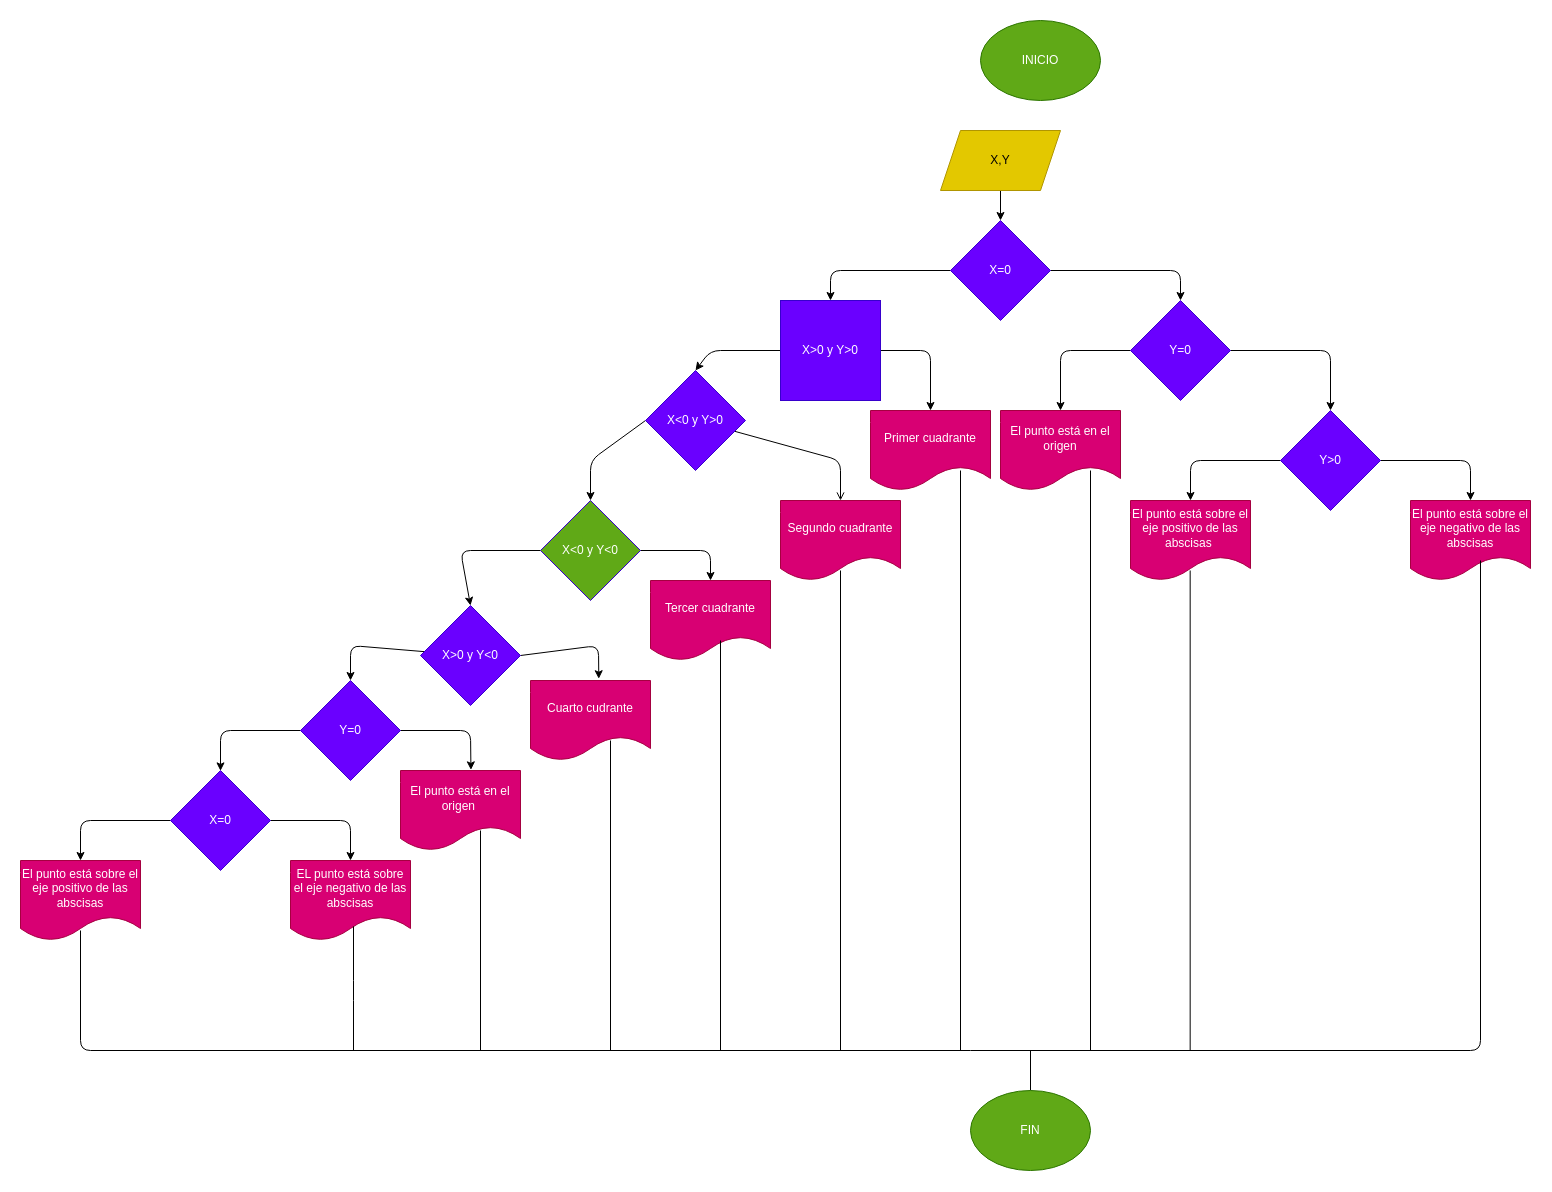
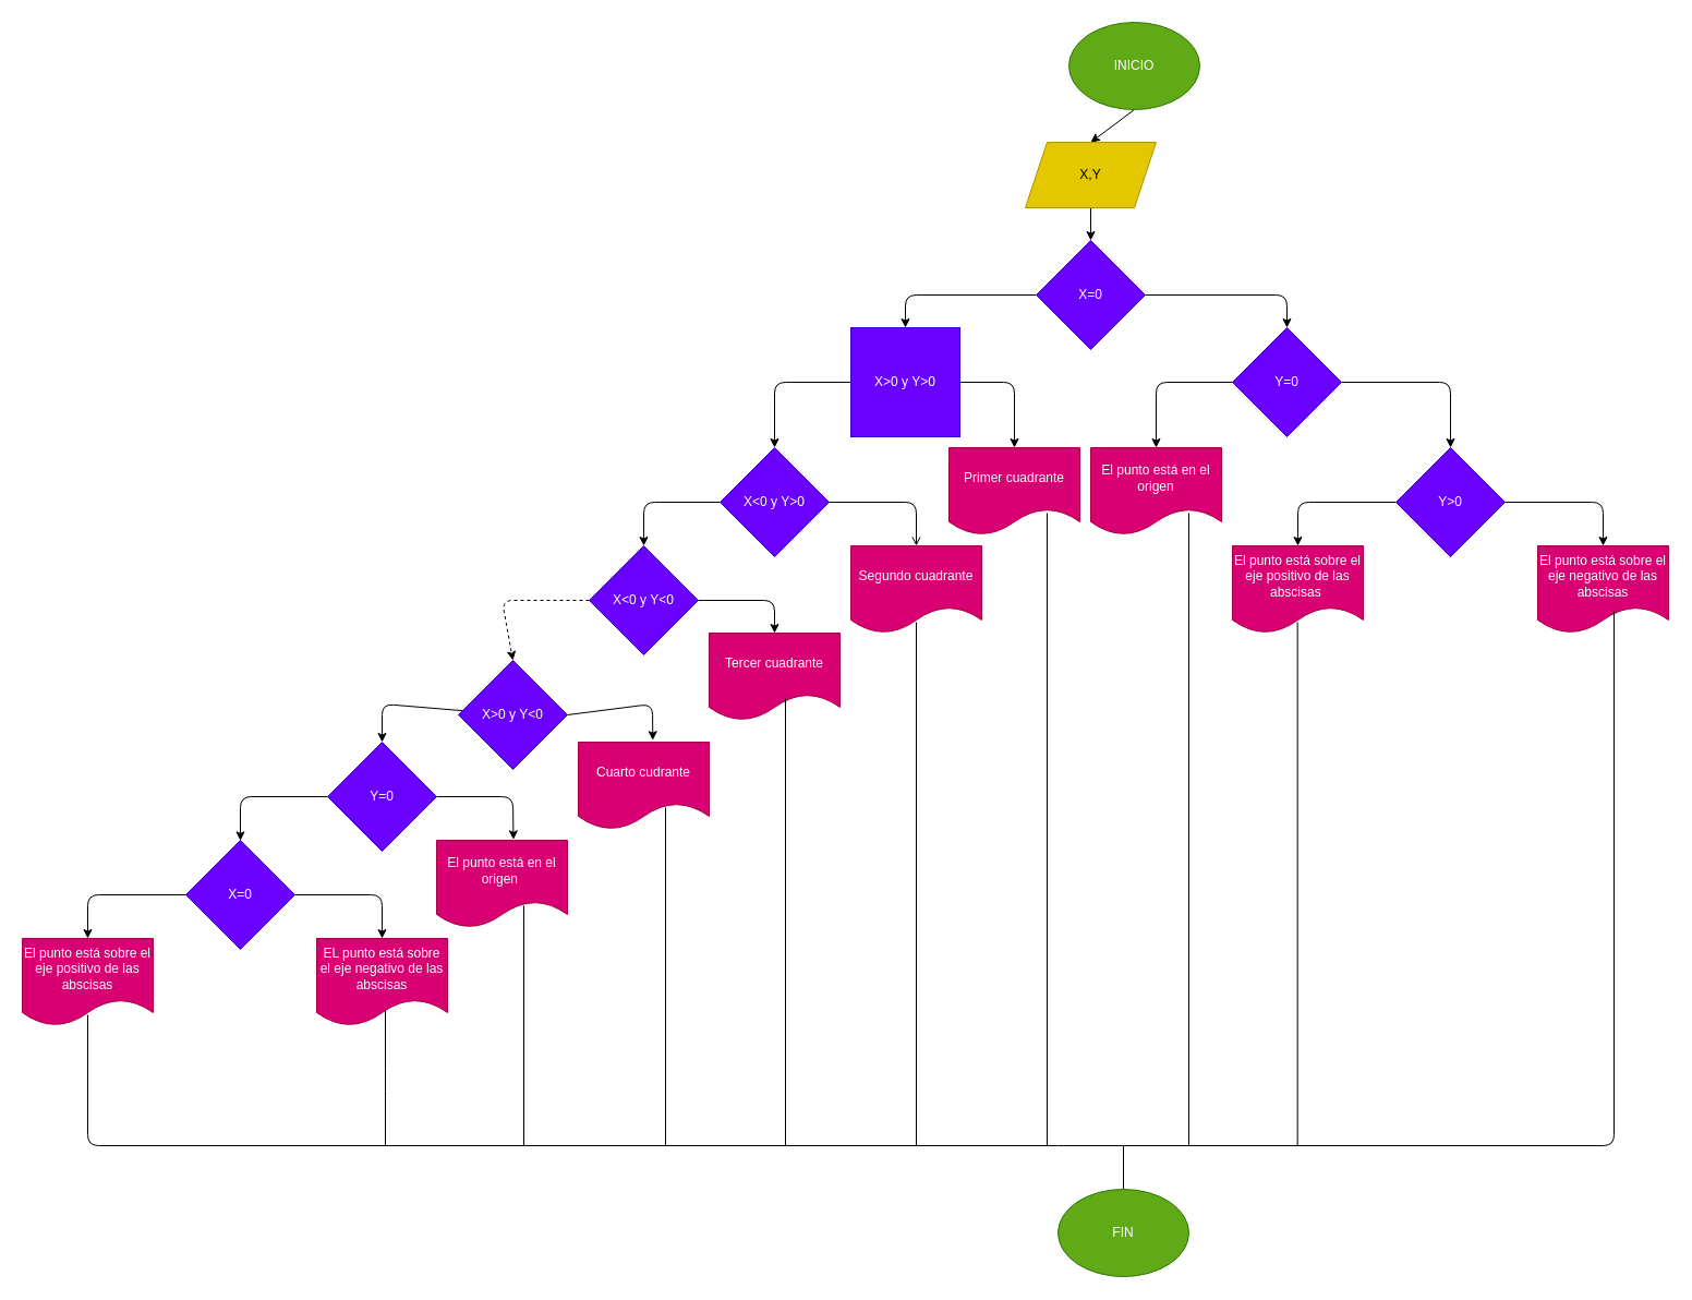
+ <mxCell id="2" style="edgeStyle=none;html=1;exitX=0.5;exitY=1;exitDx=0;exitDy=0;entryX=0.5;entryY=0;entryDx=0;entryDy=0;" edge="1" parent="1" source="3" target="5"><mxGeometry relative="1" as="geometry" /></mxCell>
- <mxCell id="19" value="X&amp;lt;0 y Y&amp;gt;0" style="rhombus;whiteSpace=wrap;html=1;fillColor=#6a00ff;fontColor=#ffffff;strokeColor=#3700CC;" vertex="1" parent="1"><mxGeometry x="645" y="370" width="100" height="100" as="geometry" /></mxCell>
+ <mxCell id="19" value="X&amp;lt;0 y Y&amp;gt;0" style="rhombus;whiteSpace=wrap;html=1;fillColor=#6a00ff;fontColor=#ffffff;strokeColor=#3700CC;" vertex="1" parent="1"><mxGeometry x="660" y="410" width="100" height="100" as="geometry" /></mxCell>
- <mxCell id="27" style="edgeStyle=none;html=1;entryX=0.5;entryY=0;entryDx=0;entryDy=0;" edge="1" parent="1" source="28" target="32"><mxGeometry relative="1" as="geometry"><Array as="points"><mxPoint x="460" y="550" /></Array></mxGeometry></mxCell>
+ <mxCell id="27" style="edgeStyle=none;html=1;entryX=0.5;entryY=0;entryDx=0;entryDy=0;dashed=1;" edge="1" parent="1" source="28" target="32"><mxGeometry relative="1" as="geometry"><Array as="points"><mxPoint x="460" y="550" /></Array></mxGeometry></mxCell>
- <mxCell id="28" value="X&amp;lt;0 y Y&amp;lt;0" style="rhombus;whiteSpace=wrap;html=1;fillColor=#60a917;fontColor=#ffffff;strokeColor=#3700CC;" vertex="1" parent="1"><mxGeometry x="540" y="500" width="100" height="100" as="geometry" /></mxCell>
+ <mxCell id="28" value="X&amp;lt;0 y Y&amp;lt;0" style="rhombus;whiteSpace=wrap;html=1;fillColor=#6a00ff;fontColor=#ffffff;strokeColor=#3700CC;" vertex="1" parent="1"><mxGeometry x="540" y="500" width="100" height="100" as="geometry" /></mxCell>
